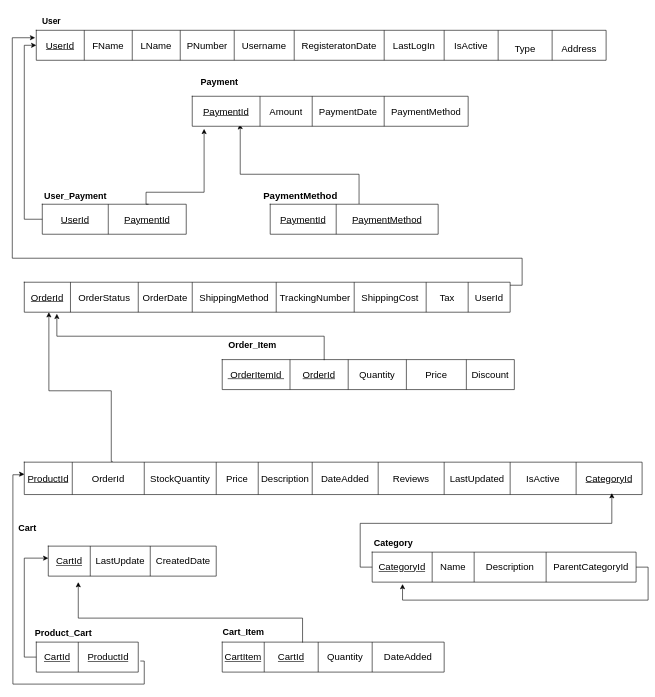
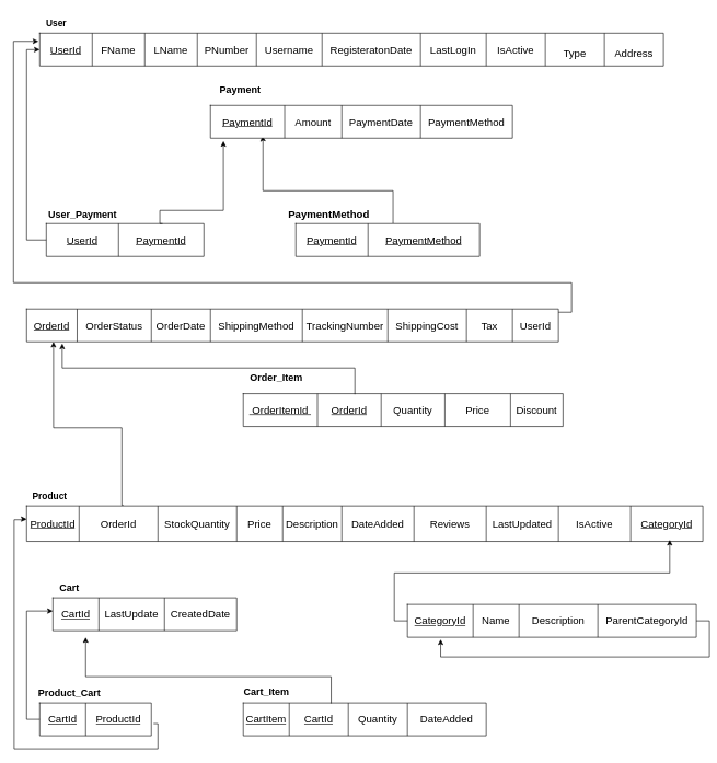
+ <mxCell id="15" value="Product" style="text;html=1;align=center;verticalAlign=middle;resizable=0;points=[];autosize=1;strokeColor=none;fillColor=none;fontSize=14;fontStyle=1" vertex="1" parent="1"><mxGeometry x="40" y="740" width="70" height="30" as="geometry" /></mxCell>
- <mxCell id="53" value="&lt;b&gt;&lt;font style=&quot;font-size: 15px;&quot;&gt;Cart&lt;/font&gt;&lt;/b&gt;" style="text;html=1;align=center;verticalAlign=middle;resizable=0;points=[];autosize=1;strokeColor=none;fillColor=none;" vertex="1" parent="1"><mxGeometry x="20" y="865" width="50" height="30" as="geometry" /></mxCell>
+ <mxCell id="53" value="&lt;b&gt;&lt;font style=&quot;font-size: 15px;&quot;&gt;Cart&lt;/font&gt;&lt;/b&gt;" style="text;html=1;align=center;verticalAlign=middle;resizable=0;points=[];autosize=1;strokeColor=none;fillColor=none;" vertex="1" parent="1"><mxGeometry x="80" y="880" width="50" height="30" as="geometry" /></mxCell>
- <mxCell id="97" value="&lt;b&gt;&lt;font style=&quot;font-size: 15px;&quot;&gt;Category&lt;/font&gt;&lt;/b&gt;" style="text;html=1;align=center;verticalAlign=middle;resizable=0;points=[];autosize=1;strokeColor=none;fillColor=none;" vertex="1" parent="1"><mxGeometry x="610" y="890" width="90" height="30" as="geometry" /></mxCell>
